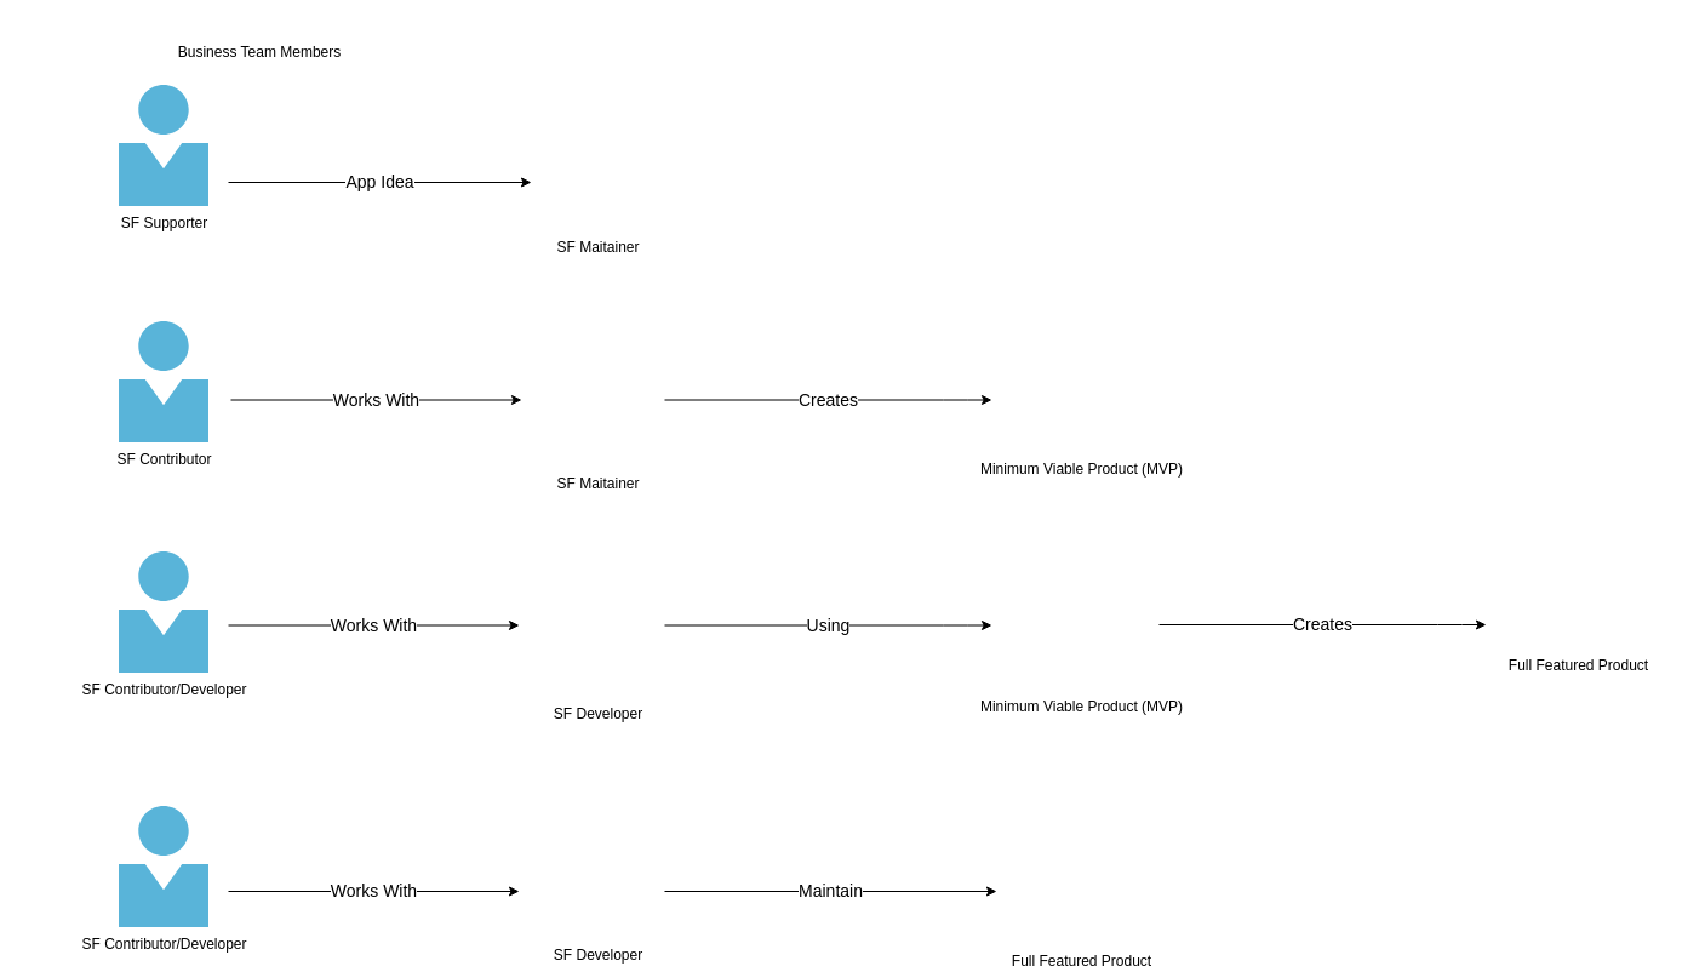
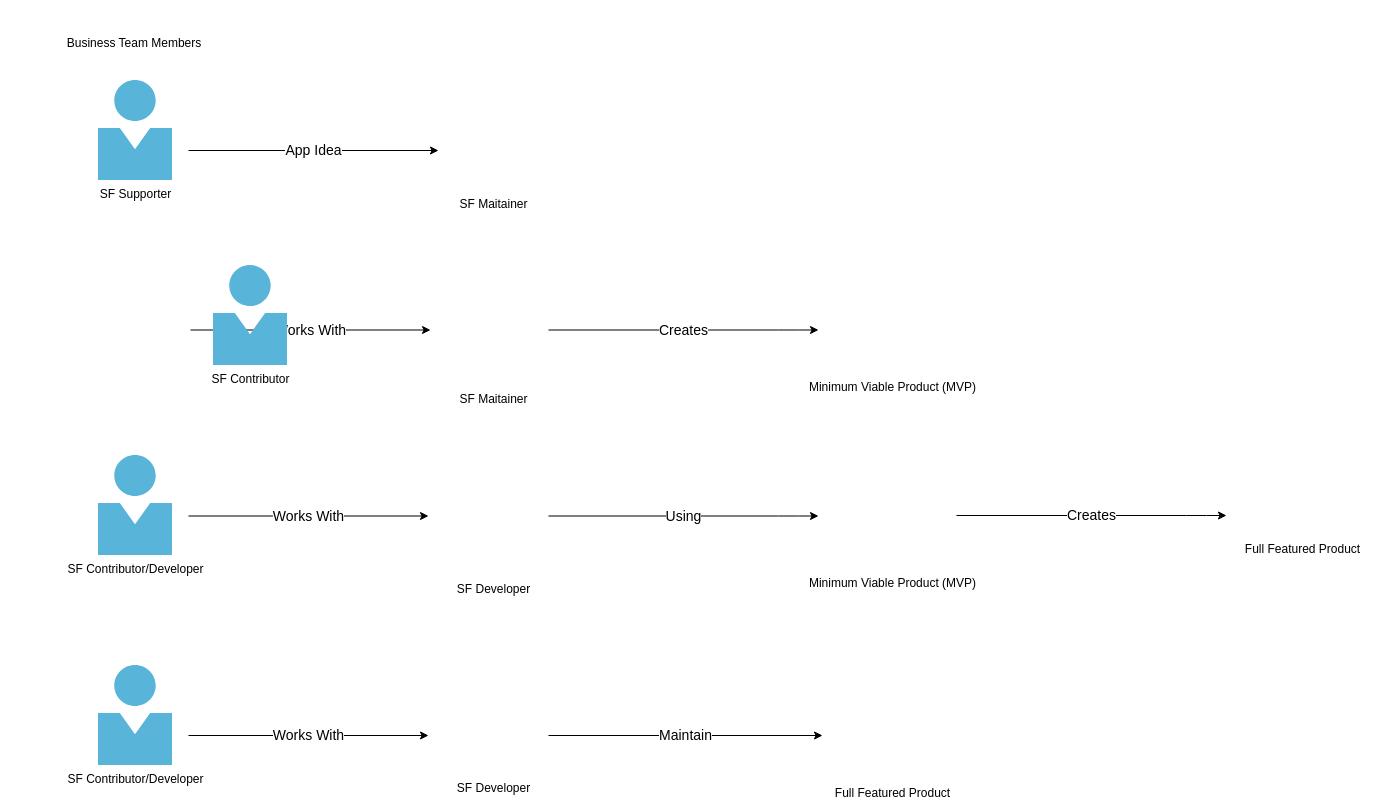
- <mxCell id="22" value="&lt;div&gt;&lt;br&gt;&lt;/div&gt;&lt;div&gt;Business Team Members&lt;/div&gt;" style="text;html=1;strokeColor=none;fillColor=none;align=center;verticalAlign=middle;whiteSpace=wrap;rounded=0;" vertex="1" parent="1"><mxGeometry x="100" y="20" width="228" height="30" as="geometry" /></mxCell>
+ <mxCell id="22" value="&lt;div&gt;&lt;br&gt;&lt;/div&gt;&lt;div&gt;Business Team Members&lt;/div&gt;" style="text;html=1;strokeColor=none;fillColor=none;align=center;verticalAlign=middle;whiteSpace=wrap;rounded=0;" vertex="1" parent="1"><mxGeometry x="20" y="20" width="228" height="30" as="geometry" /></mxCell>
- <mxCell id="4" value="&lt;div&gt;SF Supporter&lt;br&gt;&lt;/div&gt;&lt;div&gt;&lt;br&gt;&lt;/div&gt;" style="aspect=fixed;html=1;points=[];align=center;image;fontSize=12;image=img/lib/mscae/Person.svg;" parent="1" vertex="1"><mxGeometry x="98" y="70" width="74" height="100" as="geometry" /></mxCell>
+ <mxCell id="4" value="&lt;div&gt;SF Supporter&lt;br&gt;&lt;/div&gt;&lt;div&gt;&lt;br&gt;&lt;/div&gt;" style="aspect=fixed;html=1;points=[];align=center;image;fontSize=12;image=img/lib/mscae/Person.svg;" parent="1" vertex="1"><mxGeometry x="98" y="80" width="74" height="100" as="geometry" /></mxCell>
- <mxCell id="8" value="SF Contributor" style="aspect=fixed;html=1;points=[];align=center;image;fontSize=12;image=img/lib/mscae/Person.svg;" parent="1" vertex="1"><mxGeometry x="98" y="265" width="74" height="100" as="geometry" /></mxCell>
+ <mxCell id="8" value="SF Contributor" style="aspect=fixed;html=1;points=[];align=center;image;fontSize=12;image=img/lib/mscae/Person.svg;" parent="1" vertex="1"><mxGeometry x="213" y="265" width="74" height="100" as="geometry" /></mxCell>
